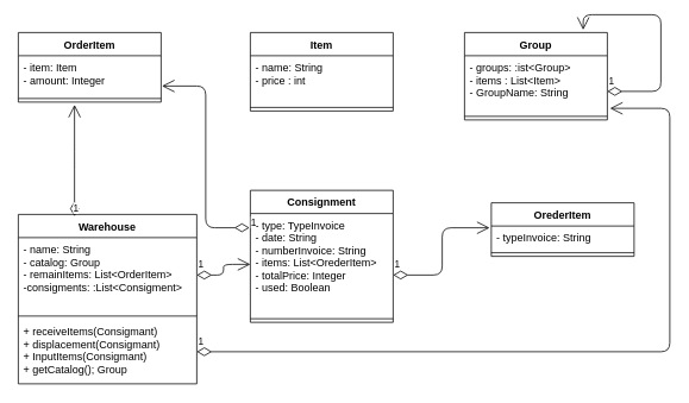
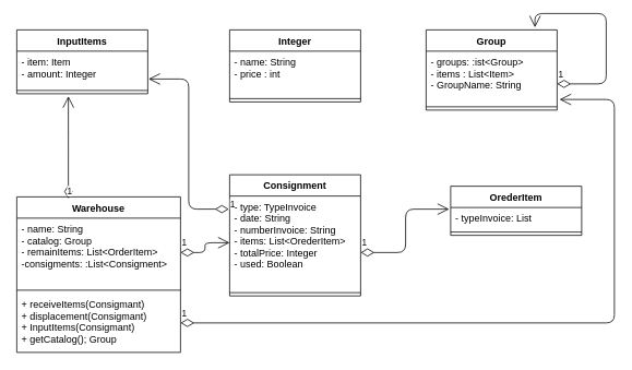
- <mxCell id="5" value="OrderItem" style="swimlane;fontStyle=1;align=center;verticalAlign=top;childLayout=stackLayout;horizontal=1;startSize=26;horizontalStack=0;resizeParent=1;resizeParentMax=0;resizeLast=0;collapsible=1;marginBottom=0;" parent="1" vertex="1"><mxGeometry x="20" y="20" width="160" height="78" as="geometry" /></mxCell>
+ <mxCell id="5" value="InputItems" style="swimlane;fontStyle=1;align=center;verticalAlign=top;childLayout=stackLayout;horizontal=1;startSize=26;horizontalStack=0;resizeParent=1;resizeParentMax=0;resizeLast=0;collapsible=1;marginBottom=0;" parent="1" vertex="1"><mxGeometry x="20" y="20" width="160" height="78" as="geometry" /></mxCell>
- <mxCell id="2" value="Item" style="swimlane;fontStyle=1;align=center;verticalAlign=top;childLayout=stackLayout;horizontal=1;startSize=26;horizontalStack=0;resizeParent=1;resizeParentMax=0;resizeLast=0;collapsible=1;marginBottom=0;" parent="1" vertex="1"><mxGeometry x="280" y="20" width="160" height="88" as="geometry"><mxRectangle x="180" y="299" width="60" height="26" as="alternateBounds" /></mxGeometry></mxCell>
+ <mxCell id="2" value="Integer" style="swimlane;fontStyle=1;align=center;verticalAlign=top;childLayout=stackLayout;horizontal=1;startSize=26;horizontalStack=0;resizeParent=1;resizeParentMax=0;resizeLast=0;collapsible=1;marginBottom=0;" parent="1" vertex="1"><mxGeometry x="280" y="20" width="160" height="88" as="geometry"><mxRectangle x="180" y="299" width="60" height="26" as="alternateBounds" /></mxGeometry></mxCell>
- <mxCell id="16" value="- typeInvoice: String" style="text;strokeColor=none;fillColor=none;align=left;verticalAlign=top;spacingLeft=4;spacingRight=4;overflow=hidden;rotatable=0;points=[[0,0.5],[1,0.5]];portConstraint=eastwest;" vertex="1" parent="15"><mxGeometry y="26" width="160" height="26" as="geometry" /></mxCell>
+ <mxCell id="16" value="- typeInvoice: List" style="text;strokeColor=none;fillColor=none;align=left;verticalAlign=top;spacingLeft=4;spacingRight=4;overflow=hidden;rotatable=0;points=[[0,0.5],[1,0.5]];portConstraint=eastwest;" vertex="1" parent="15"><mxGeometry y="26" width="160" height="26" as="geometry" /></mxCell>
